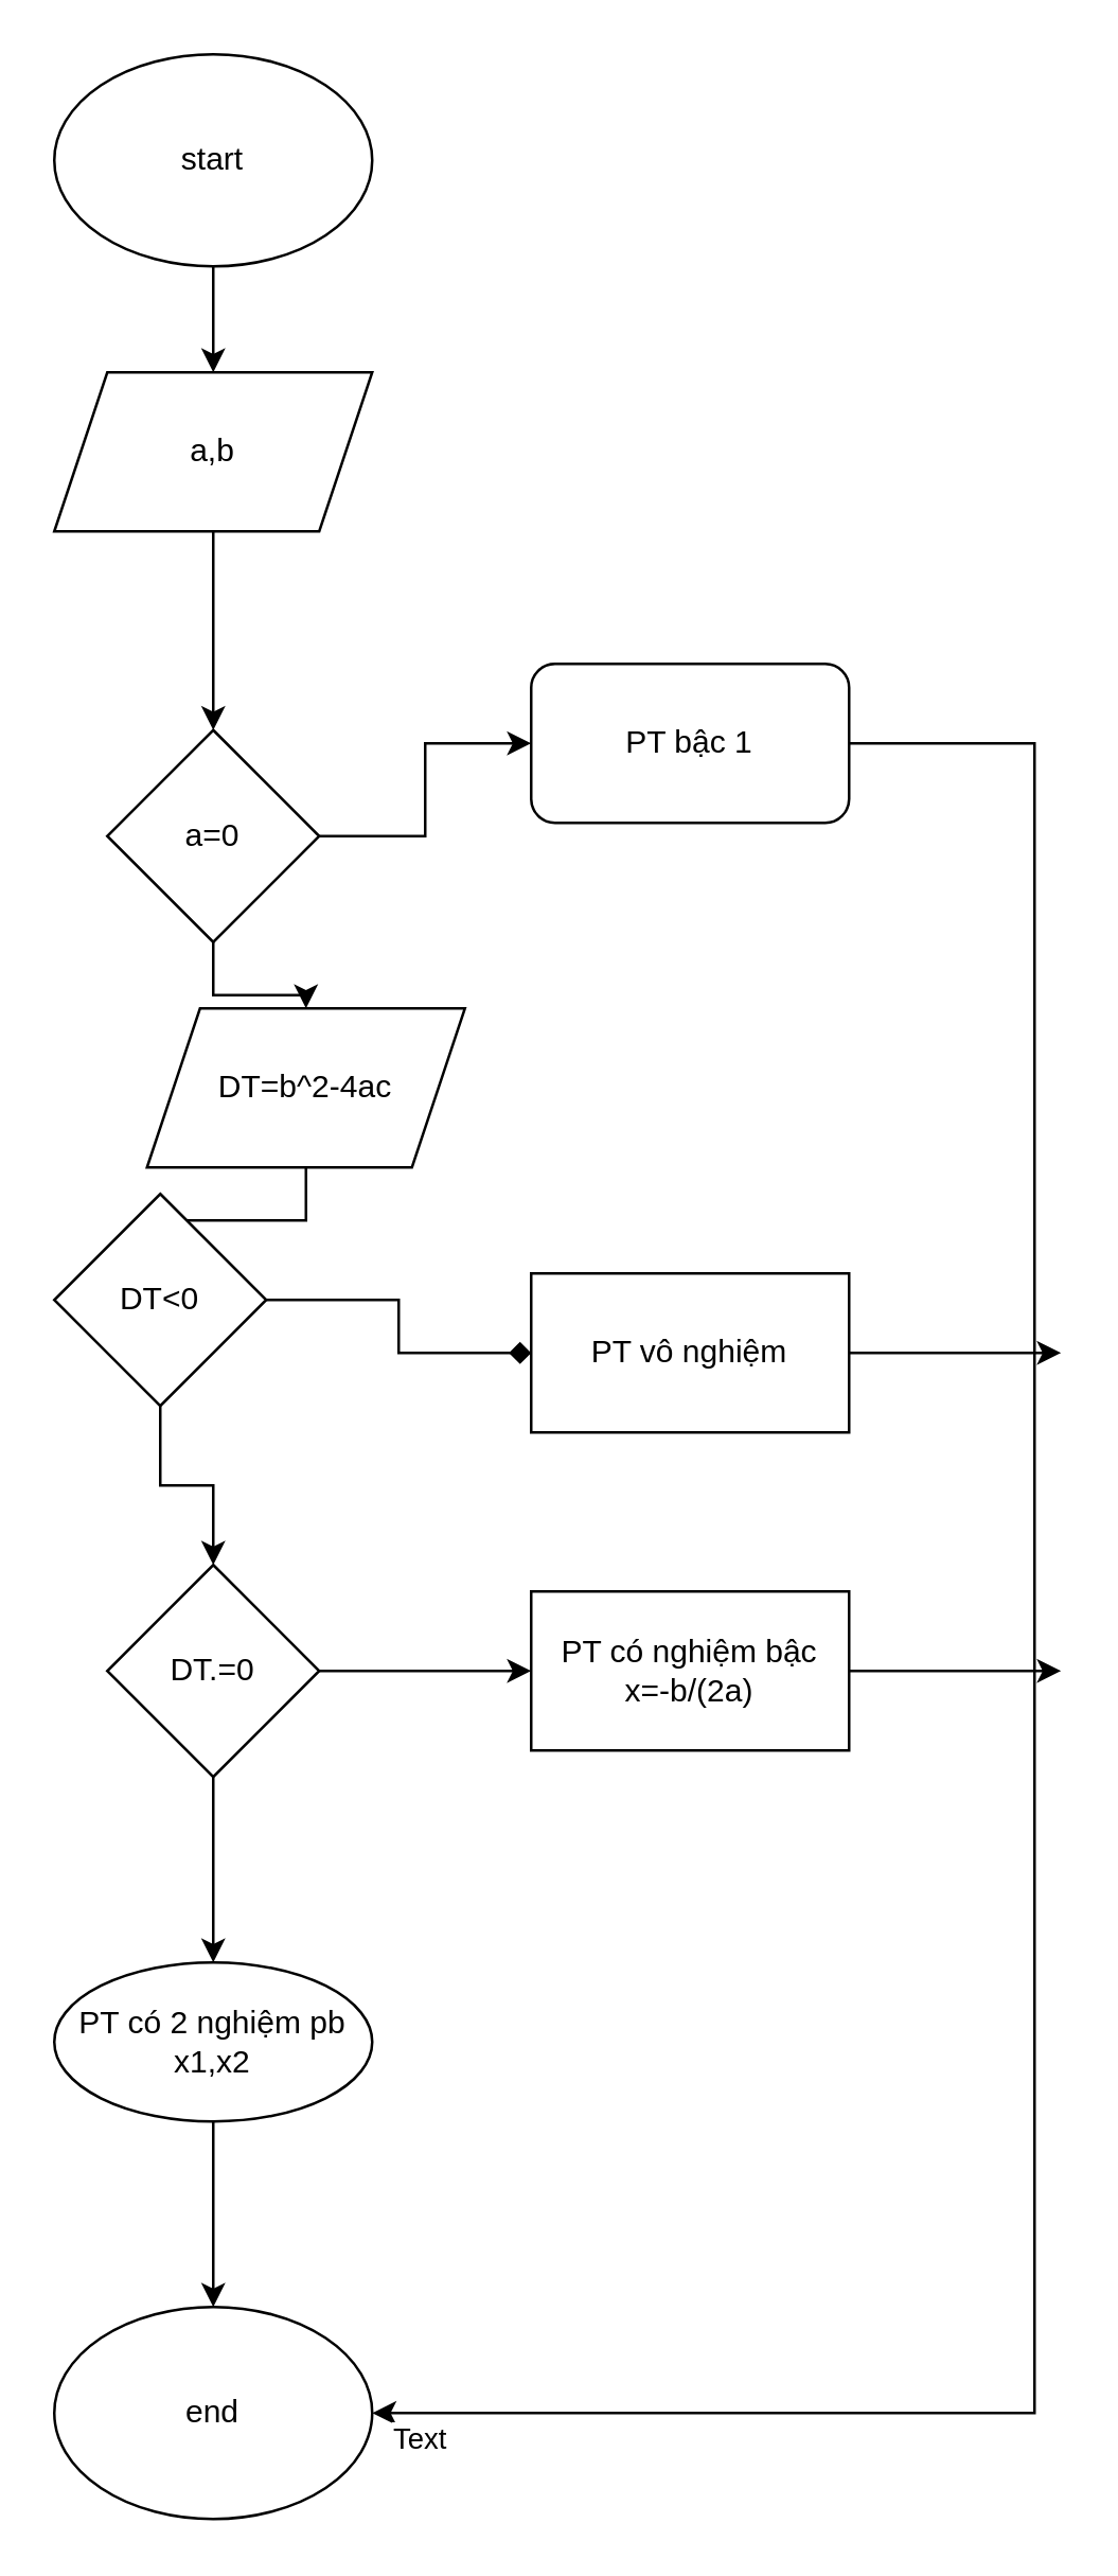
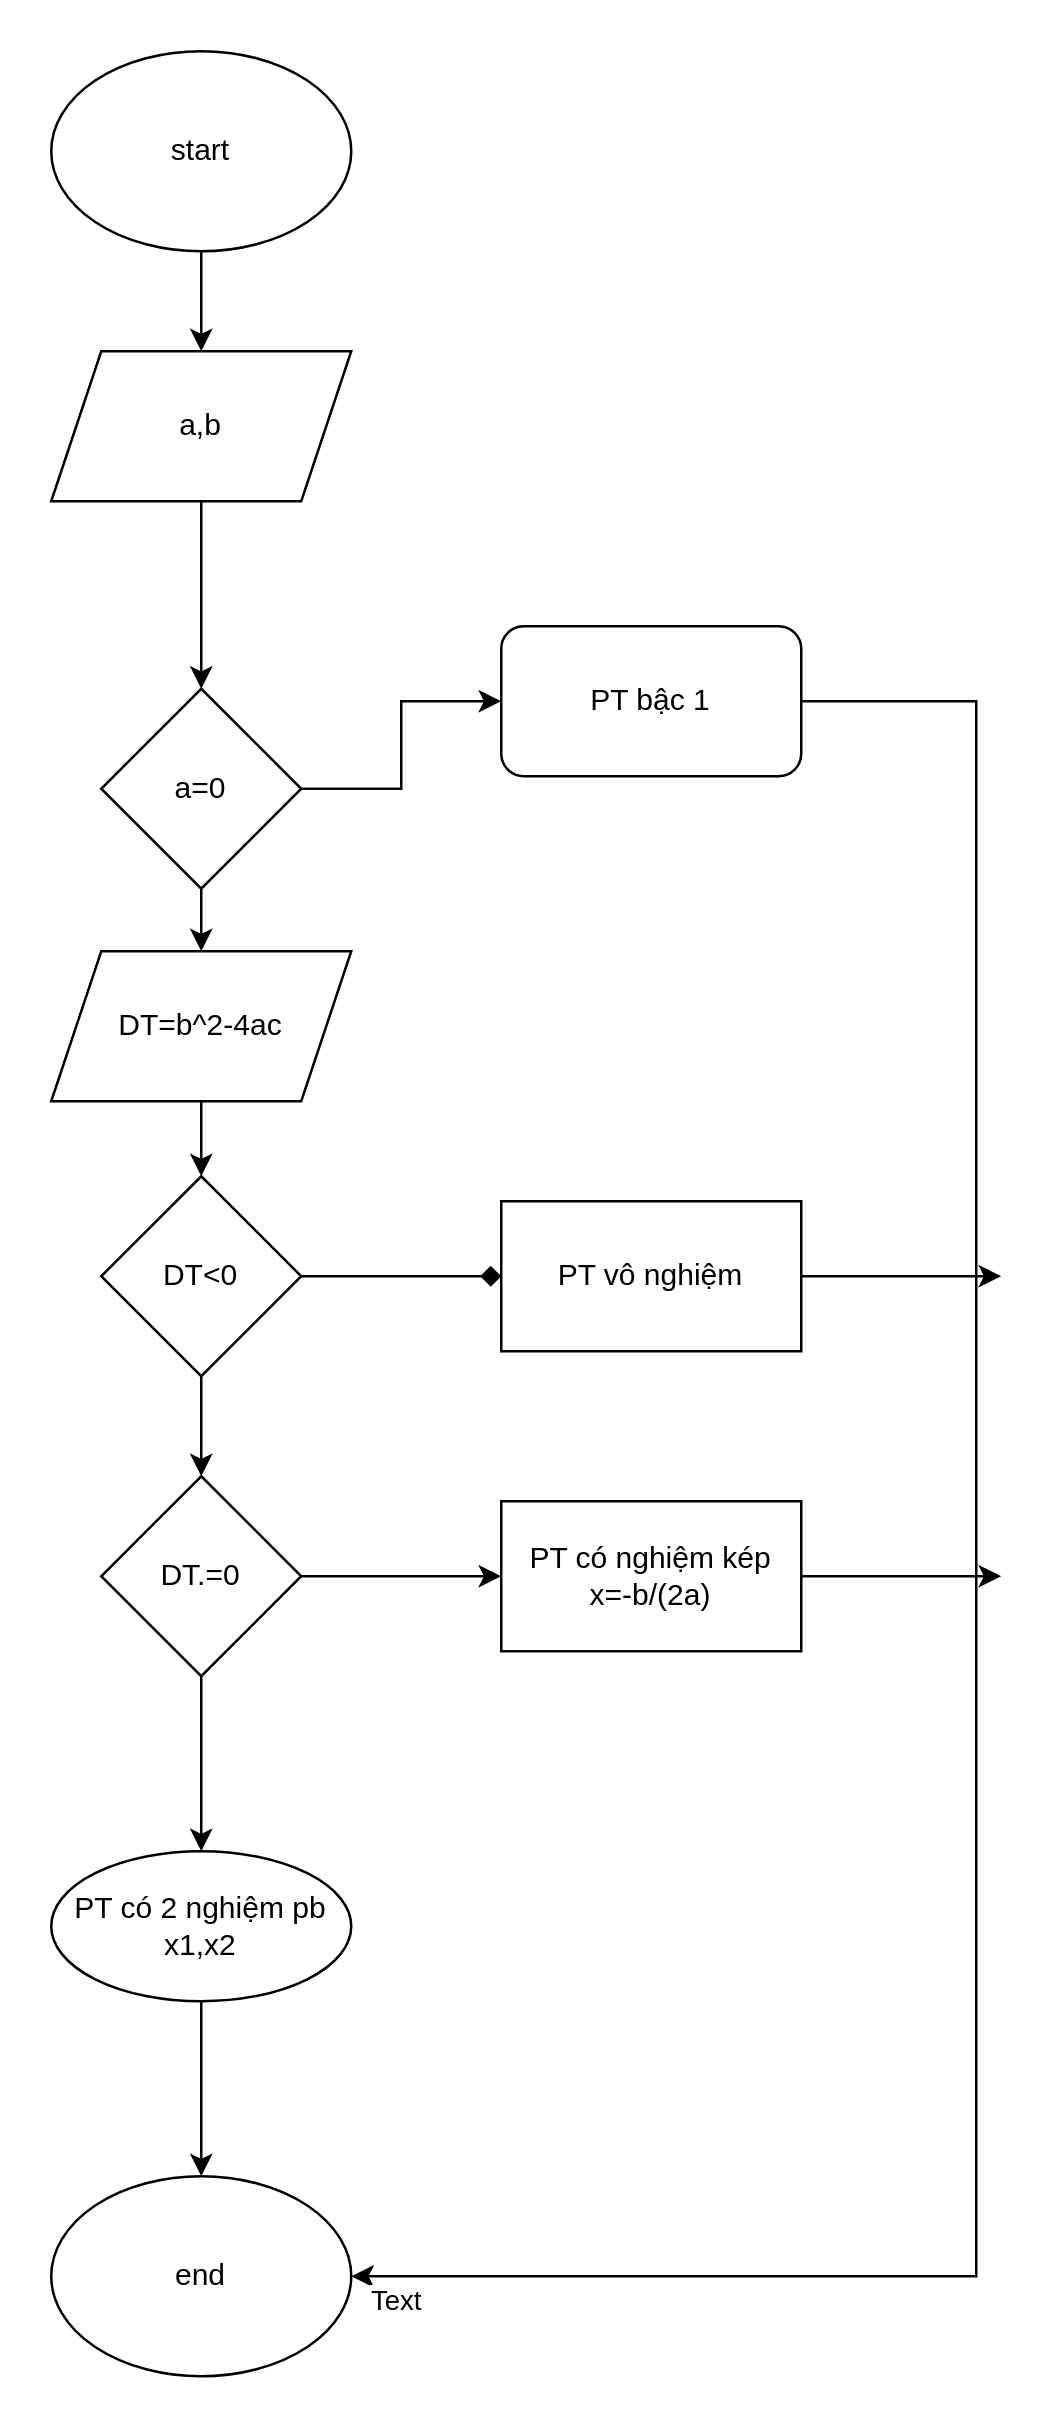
- <mxCell id="13" value="DT=b^2-4ac" style="shape=parallelogram;perimeter=parallelogramPerimeter;whiteSpace=wrap;html=1;fixedSize=1;" vertex="1" parent="1"><mxGeometry x="55" y="380" width="120" height="60" as="geometry" /></mxCell>
+ <mxCell id="13" value="DT=b^2-4ac" style="shape=parallelogram;perimeter=parallelogramPerimeter;whiteSpace=wrap;html=1;fixedSize=1;" vertex="1" parent="1"><mxGeometry x="20" y="380" width="120" height="60" as="geometry" /></mxCell>
- <mxCell id="16" value="DT&amp;lt;0" style="rhombus;whiteSpace=wrap;html=1;" vertex="1" parent="1"><mxGeometry x="20" y="450" width="80" height="80" as="geometry" /></mxCell>
+ <mxCell id="16" value="DT&amp;lt;0" style="rhombus;whiteSpace=wrap;html=1;" vertex="1" parent="1"><mxGeometry x="40" y="470" width="80" height="80" as="geometry" /></mxCell>
- <mxCell id="23" value="PT có nghiệm bậc&lt;br&gt;x=-b/(2a)" style="rounded=0;whiteSpace=wrap;html=1;" vertex="1" parent="1"><mxGeometry x="200" y="600" width="120" height="60" as="geometry" /></mxCell>
+ <mxCell id="23" value="PT có nghiệm kép&lt;br&gt;x=-b/(2a)" style="rounded=0;whiteSpace=wrap;html=1;" vertex="1" parent="1"><mxGeometry x="200" y="600" width="120" height="60" as="geometry" /></mxCell>
